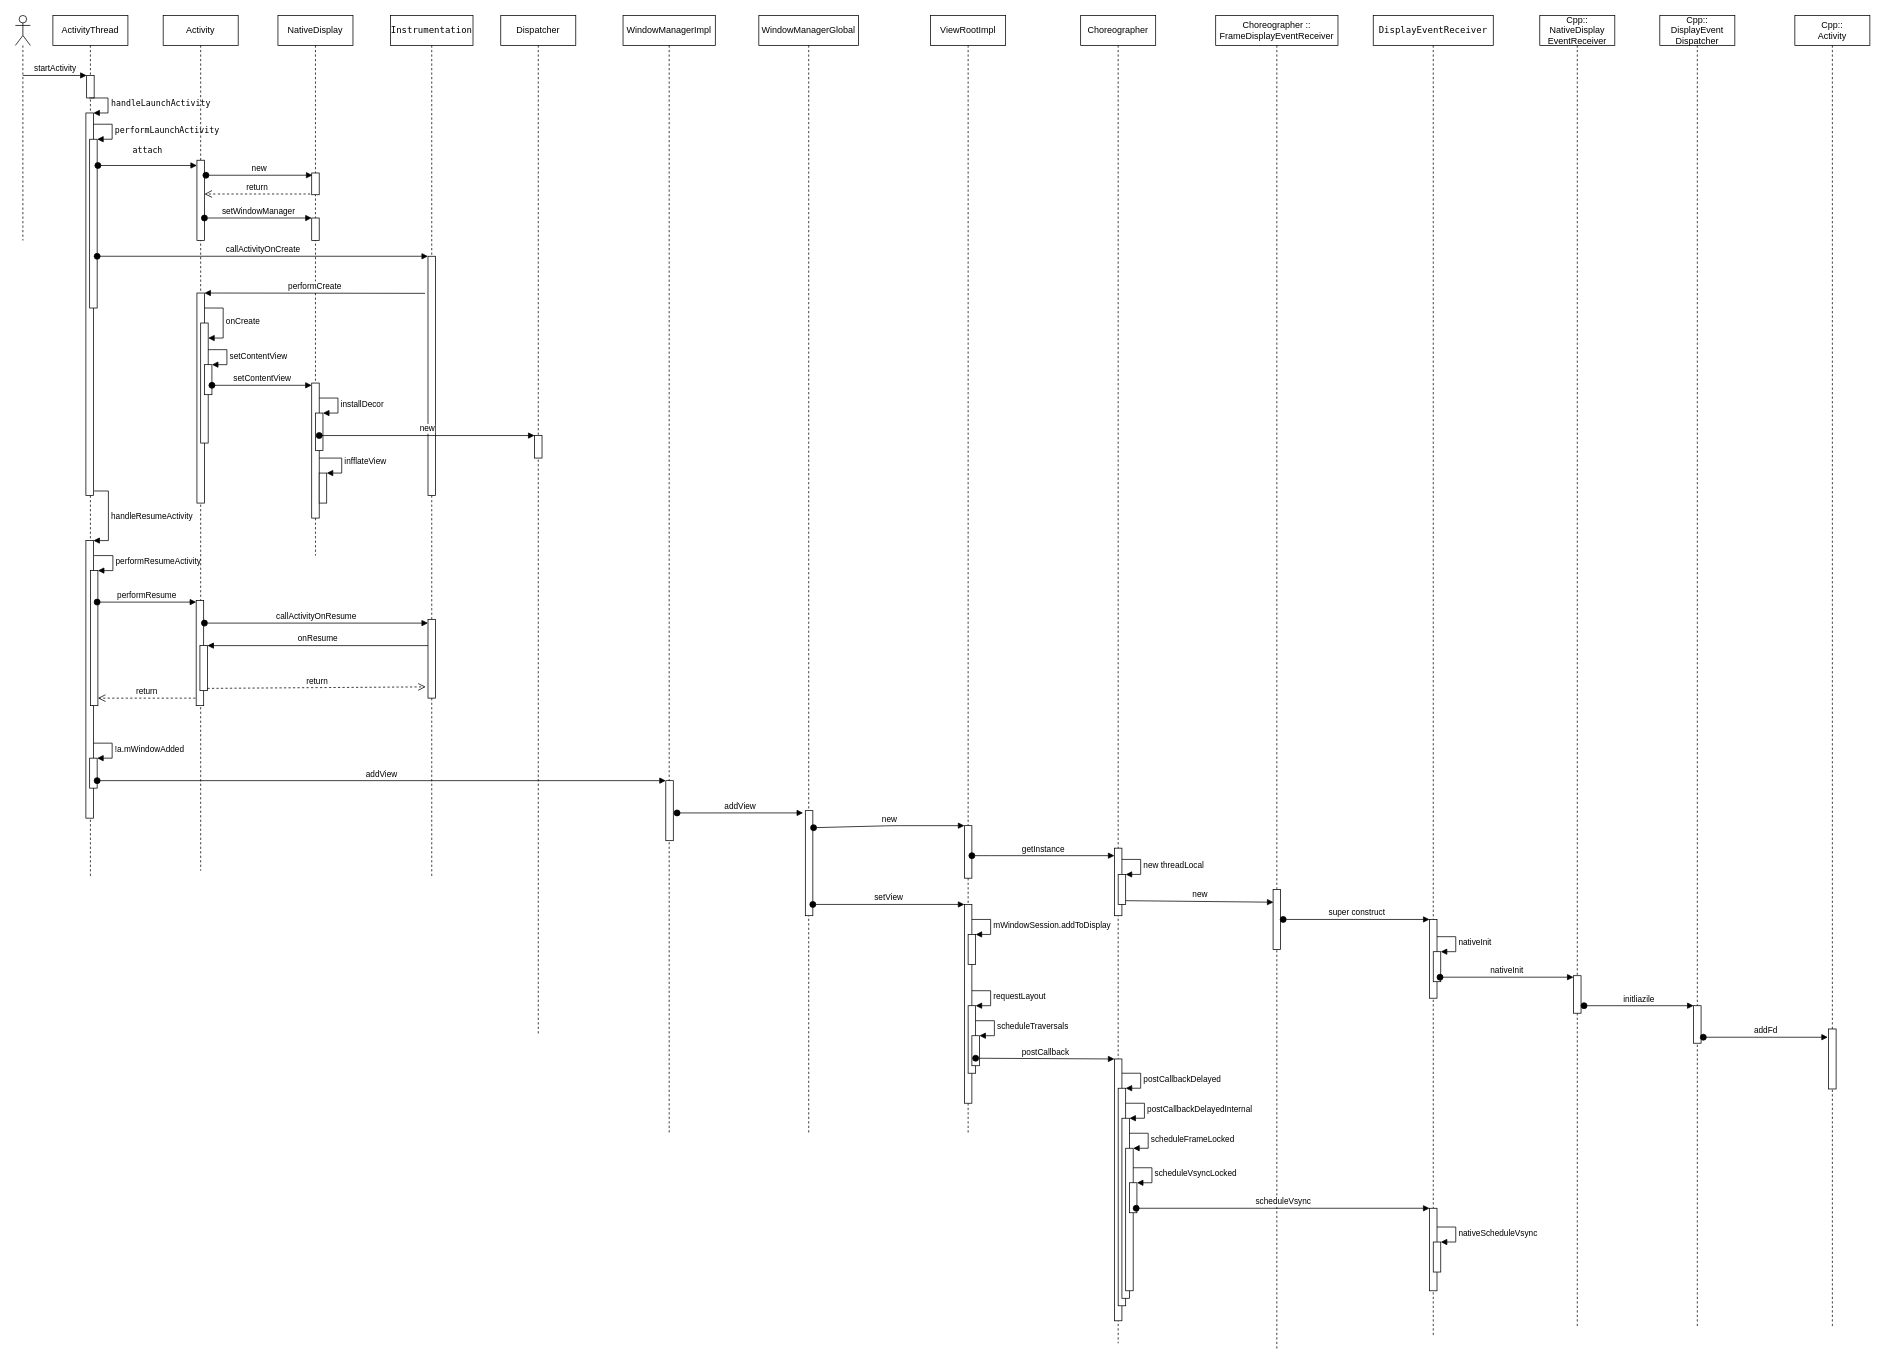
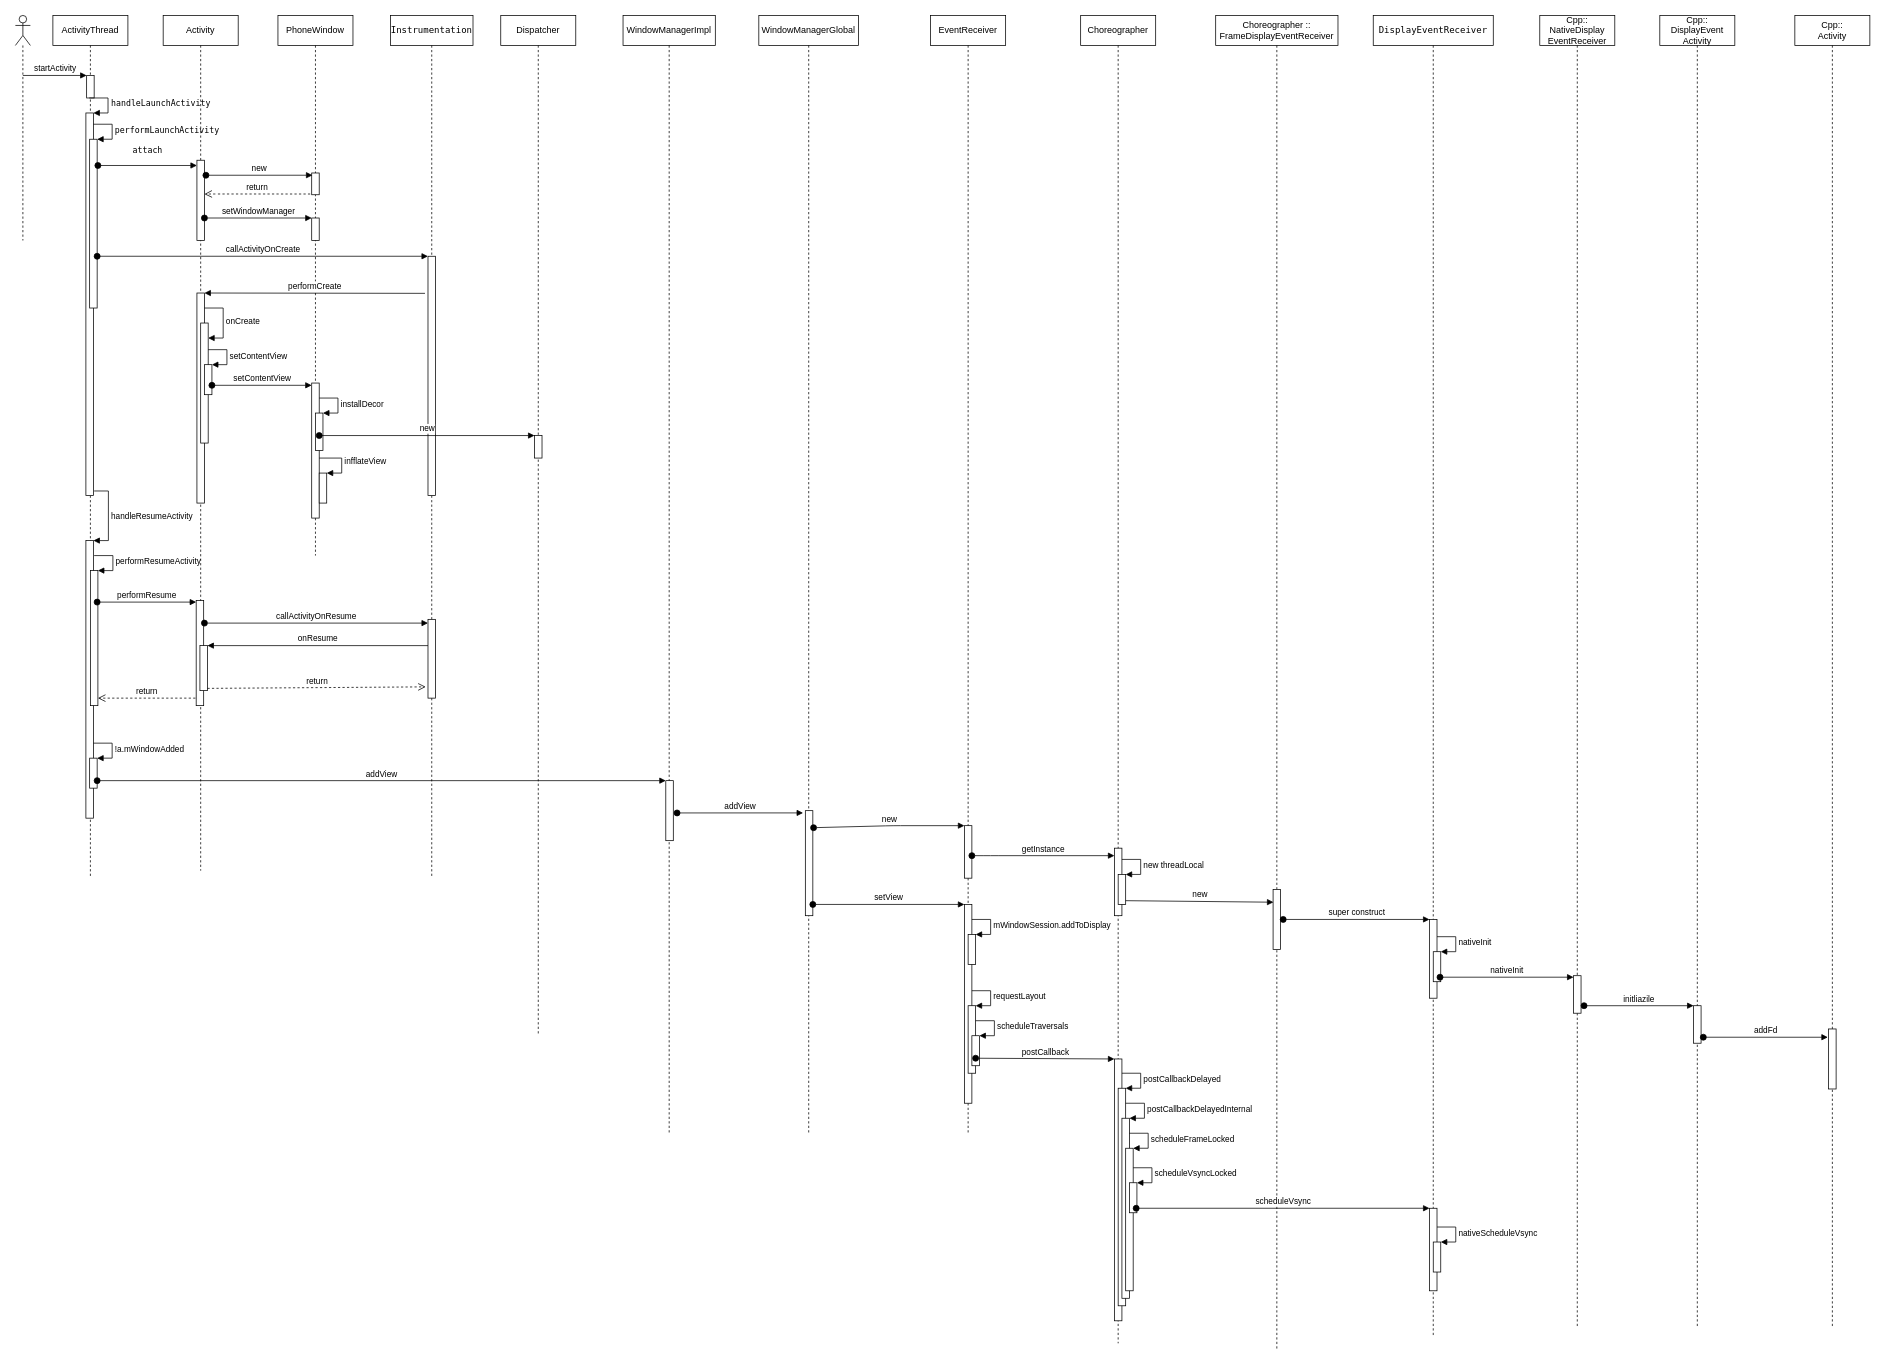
- <mxCell id="25" value="NativeDisplay" style="shape=umlLifeline;perimeter=lifelinePerimeter;whiteSpace=wrap;html=1;container=1;collapsible=0;recursiveResize=0;outlineConnect=0;" parent="1" vertex="1"><mxGeometry x="370" y="20" width="100" height="720" as="geometry" /></mxCell>
+ <mxCell id="25" value="PhoneWindow" style="shape=umlLifeline;perimeter=lifelinePerimeter;whiteSpace=wrap;html=1;container=1;collapsible=0;recursiveResize=0;outlineConnect=0;" parent="1" vertex="1"><mxGeometry x="370" y="20" width="100" height="720" as="geometry" /></mxCell>
- <mxCell id="82" value="ViewRootImpl&lt;br&gt;" style="shape=umlLifeline;perimeter=lifelinePerimeter;whiteSpace=wrap;html=1;container=1;collapsible=0;recursiveResize=0;outlineConnect=0;" parent="1" vertex="1"><mxGeometry x="1240" y="20" width="100" height="1490" as="geometry" /></mxCell>
+ <mxCell id="82" value="EventReceiver&lt;br&gt;" style="shape=umlLifeline;perimeter=lifelinePerimeter;whiteSpace=wrap;html=1;container=1;collapsible=0;recursiveResize=0;outlineConnect=0;" parent="1" vertex="1"><mxGeometry x="1240" y="20" width="100" height="1490" as="geometry" /></mxCell>
- <mxCell id="98" value="Cpp:: DisplayEvent&lt;br&gt;Dispatcher" style="shape=umlLifeline;perimeter=lifelinePerimeter;whiteSpace=wrap;html=1;container=1;collapsible=0;recursiveResize=0;outlineConnect=0;" parent="1" vertex="1"><mxGeometry x="2212" y="20" width="100" height="1750" as="geometry" /></mxCell>
+ <mxCell id="98" value="Cpp:: DisplayEvent&lt;br&gt;Activity" style="shape=umlLifeline;perimeter=lifelinePerimeter;whiteSpace=wrap;html=1;container=1;collapsible=0;recursiveResize=0;outlineConnect=0;" parent="1" vertex="1"><mxGeometry x="2212" y="20" width="100" height="1750" as="geometry" /></mxCell>
